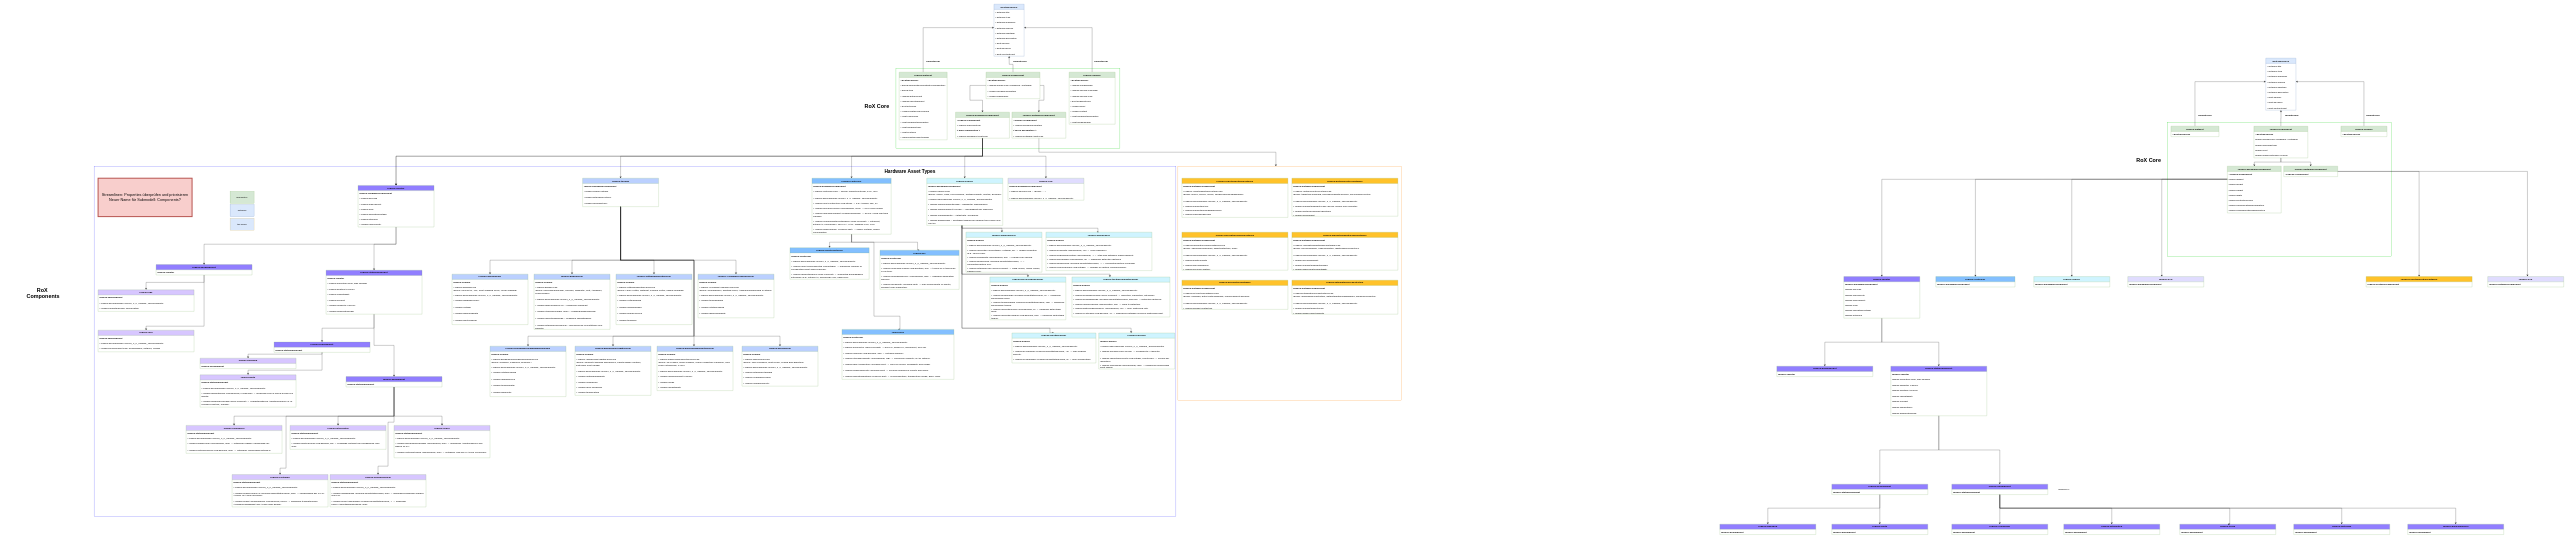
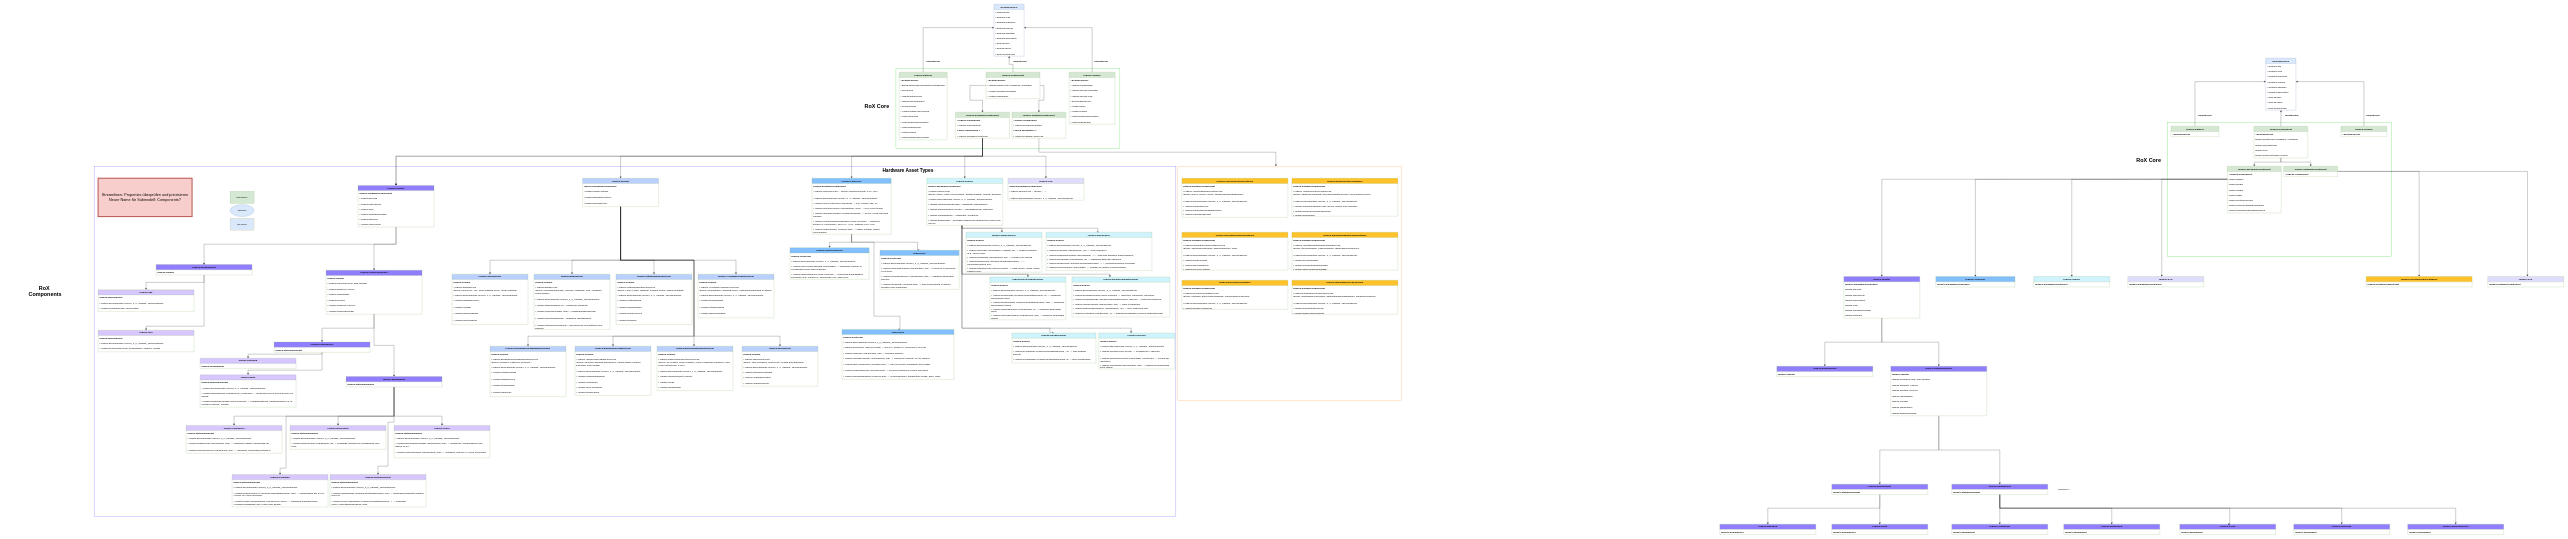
- <mxCell id="109" value="Hardware Asset Types" style="text;html=1;align=center;verticalAlign=middle;whiteSpace=wrap;rounded=0;fontStyle=1;fontSize=24;" parent="1" vertex="1"><mxGeometry x="4370" y="840" width="360" height="30" as="geometry" /></mxCell>
+ <mxCell id="109" value="Hardware Asset Types" style="text;html=1;align=center;verticalAlign=middle;whiteSpace=wrap;rounded=0;fontStyle=1;fontSize=24;" parent="1" vertex="1"><mxGeometry x="4360" y="835" width="360" height="30" as="geometry" /></mxCell>
- <mxCell id="424" value="optional" style="rounded=0;whiteSpace=wrap;html=1;fillColor=#dae8fc;strokeColor=#6c8ebf;" parent="1" vertex="1"><mxGeometry x="1150" y="1022" width="120" height="60" as="geometry" /></mxCell>
+ <mxCell id="424" value="optional" style="ellipse;whiteSpace=wrap;html=1;fillColor=#dae8fc;strokeColor=#6c8ebf;" parent="1" vertex="1"><mxGeometry x="1150" y="1022" width="120" height="60" as="geometry" /></mxCell>
- <mxCell id="80" value="RoX&amp;nbsp;&lt;div&gt;Components&lt;/div&gt;" style="text;html=1;align=center;verticalAlign=middle;whiteSpace=wrap;rounded=0;fontSize=27;fontStyle=1" parent="1" vertex="1"><mxGeometry x="20" y="1428" width="390" height="75" as="geometry" /></mxCell>
+ <mxCell id="80" value="RoX&amp;nbsp;&lt;div&gt;Components&lt;/div&gt;" style="text;html=1;align=center;verticalAlign=middle;whiteSpace=wrap;rounded=0;fontSize=27;fontStyle=1" parent="1" vertex="1"><mxGeometry x="30" y="1418" width="390" height="75" as="geometry" /></mxCell>
